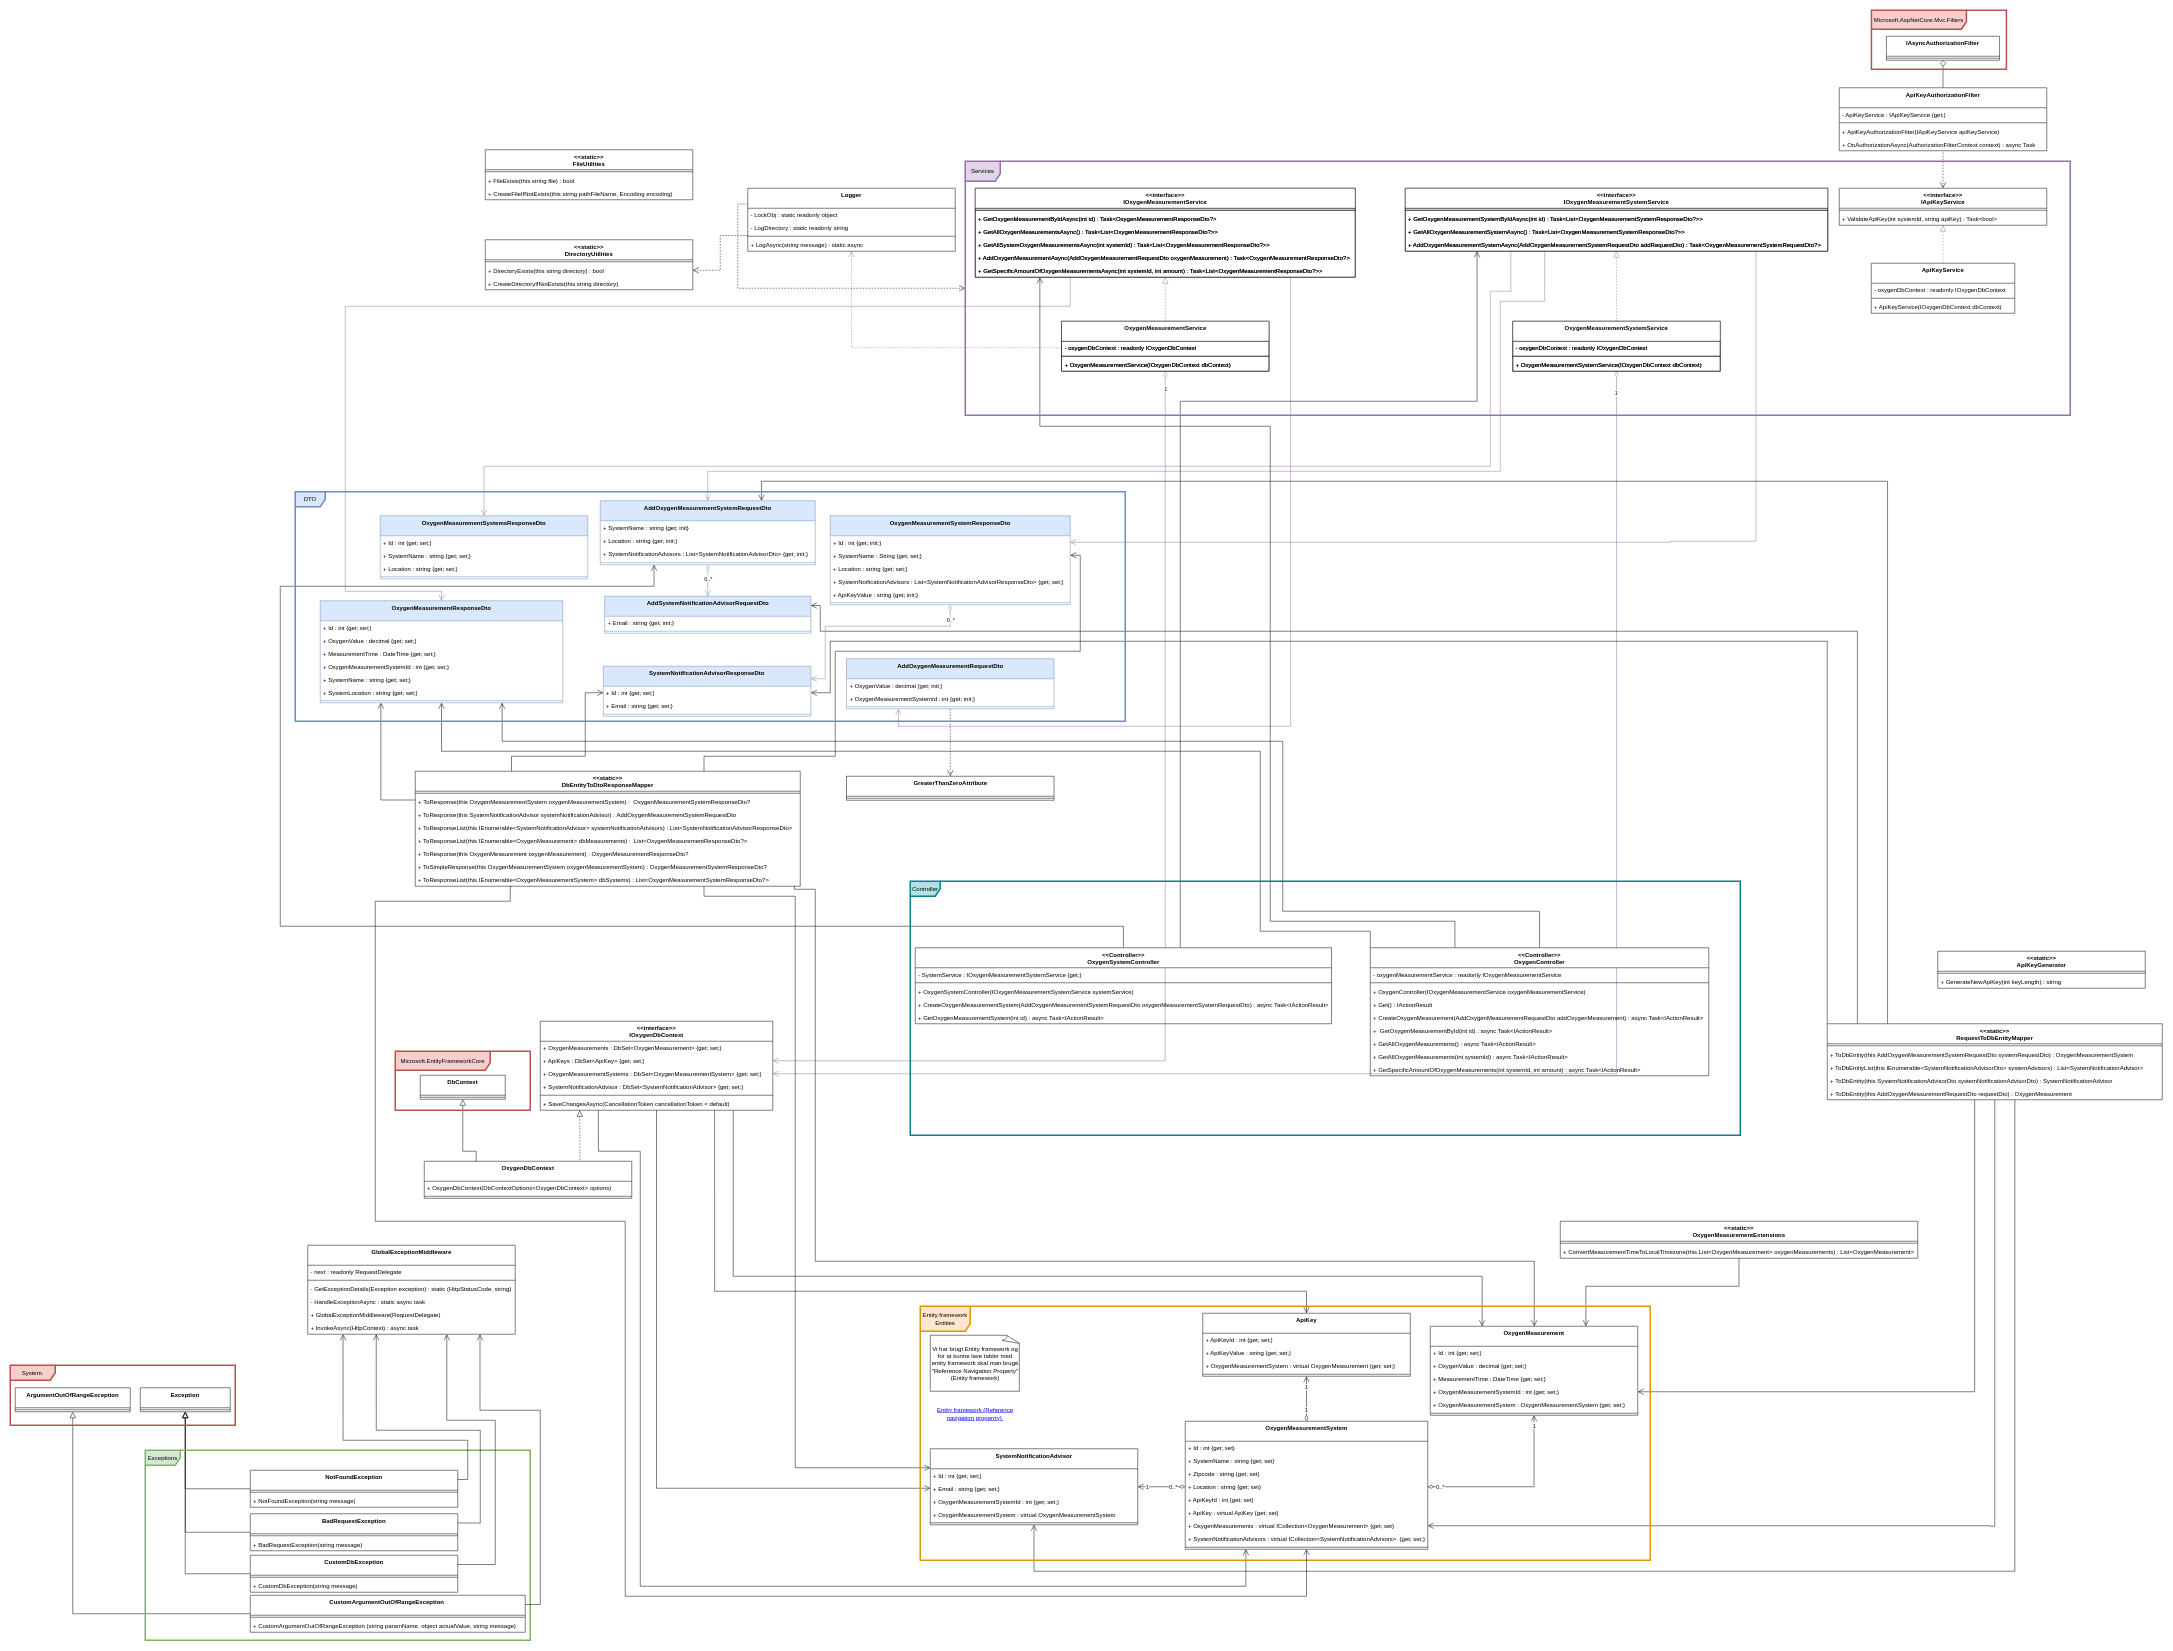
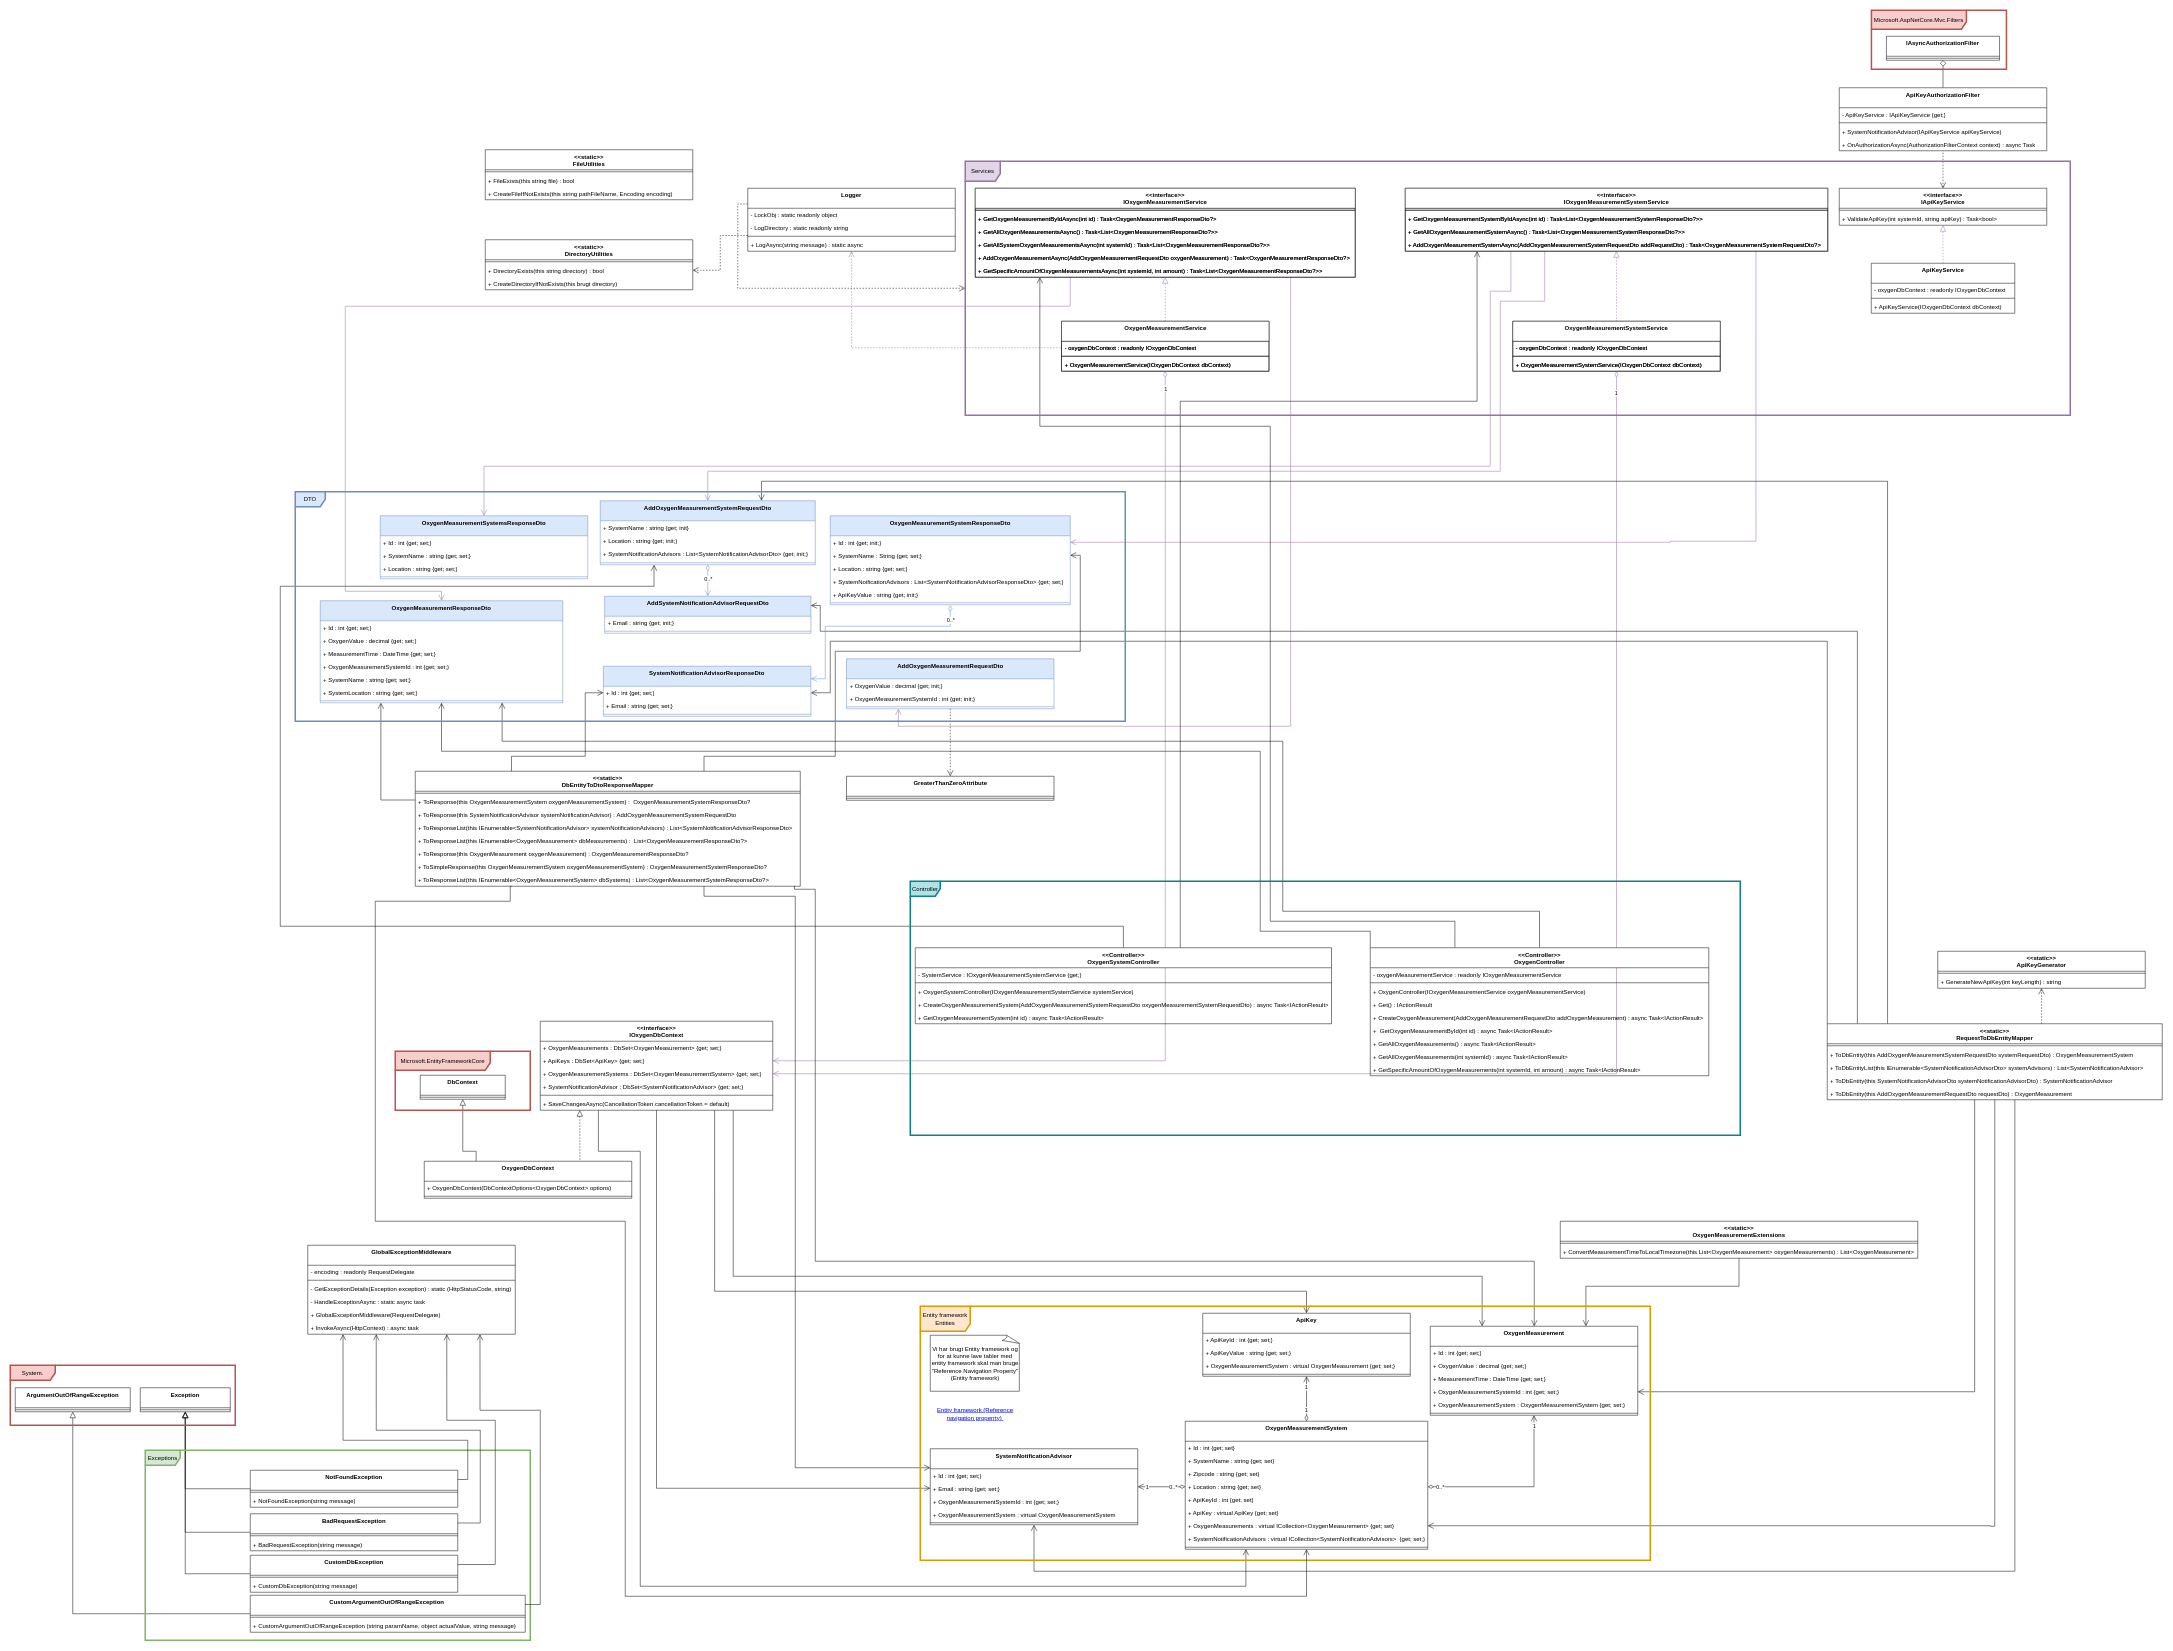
- <mxCell id="215" value="+&amp;nbsp;ApiKeyAuthorizationFilter(IApiKeyService apiKeyService)" style="text;strokeColor=none;fillColor=none;align=left;verticalAlign=top;spacingLeft=4;spacingRight=4;overflow=hidden;rotatable=0;points=[[0,0.5],[1,0.5]];portConstraint=eastwest;whiteSpace=wrap;html=1;" parent="212" vertex="1"><mxGeometry y="74" width="415" height="26" as="geometry" /></mxCell>
+ <mxCell id="215" value="+&amp;nbsp;SystemNotificationAdvisor(IApiKeyService apiKeyService)" style="text;strokeColor=none;fillColor=none;align=left;verticalAlign=top;spacingLeft=4;spacingRight=4;overflow=hidden;rotatable=0;points=[[0,0.5],[1,0.5]];portConstraint=eastwest;whiteSpace=wrap;html=1;" parent="212" vertex="1"><mxGeometry y="74" width="415" height="26" as="geometry" /></mxCell>
- <mxCell id="9" value="+ CreateDirectoryIfNotExists(this string directory)" style="text;strokeColor=none;fillColor=none;align=left;verticalAlign=top;spacingLeft=4;spacingRight=4;overflow=hidden;rotatable=0;points=[[0,0.5],[1,0.5]];portConstraint=eastwest;whiteSpace=wrap;html=1;" parent="6" vertex="1"><mxGeometry y="74" width="415" height="26" as="geometry" /></mxCell>
+ <mxCell id="9" value="+ CreateDirectoryIfNotExists(this brugt directory)" style="text;strokeColor=none;fillColor=none;align=left;verticalAlign=top;spacingLeft=4;spacingRight=4;overflow=hidden;rotatable=0;points=[[0,0.5],[1,0.5]];portConstraint=eastwest;whiteSpace=wrap;html=1;" parent="6" vertex="1"><mxGeometry y="74" width="415" height="26" as="geometry" /></mxCell>
+ <mxCell id="72" style="edgeStyle=orthogonalEdgeStyle;rounded=0;orthogonalLoop=1;jettySize=auto;html=1;endSize=10;endArrow=open;endFill=0;dashed=1;exitX=0.64;exitY=0;exitDx=0;exitDy=0;exitPerimeter=0;" parent="1" source="78" target="230" edge="1"><mxGeometry relative="1" as="geometry" /></mxCell>
- <mxCell id="50" value="- next : readonly RequestDelegate" style="text;strokeColor=none;fillColor=none;align=left;verticalAlign=top;spacingLeft=4;spacingRight=4;overflow=hidden;rotatable=0;points=[[0,0.5],[1,0.5]];portConstraint=eastwest;whiteSpace=wrap;html=1;" parent="49" vertex="1"><mxGeometry y="40" width="415" height="26" as="geometry" /></mxCell>
+ <mxCell id="50" value="- encoding : readonly RequestDelegate" style="text;strokeColor=none;fillColor=none;align=left;verticalAlign=top;spacingLeft=4;spacingRight=4;overflow=hidden;rotatable=0;points=[[0,0.5],[1,0.5]];portConstraint=eastwest;whiteSpace=wrap;html=1;" parent="49" vertex="1"><mxGeometry y="40" width="415" height="26" as="geometry" /></mxCell>
